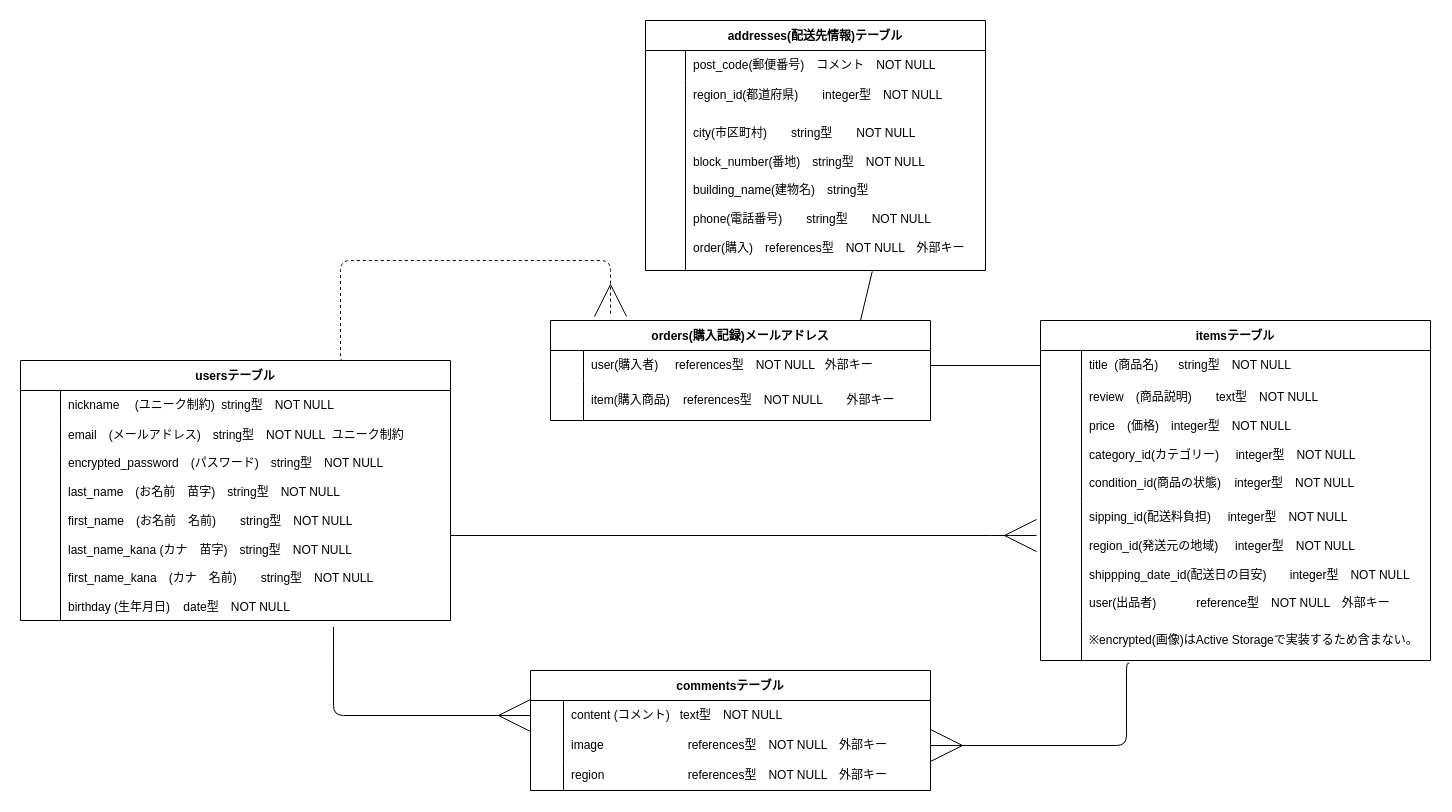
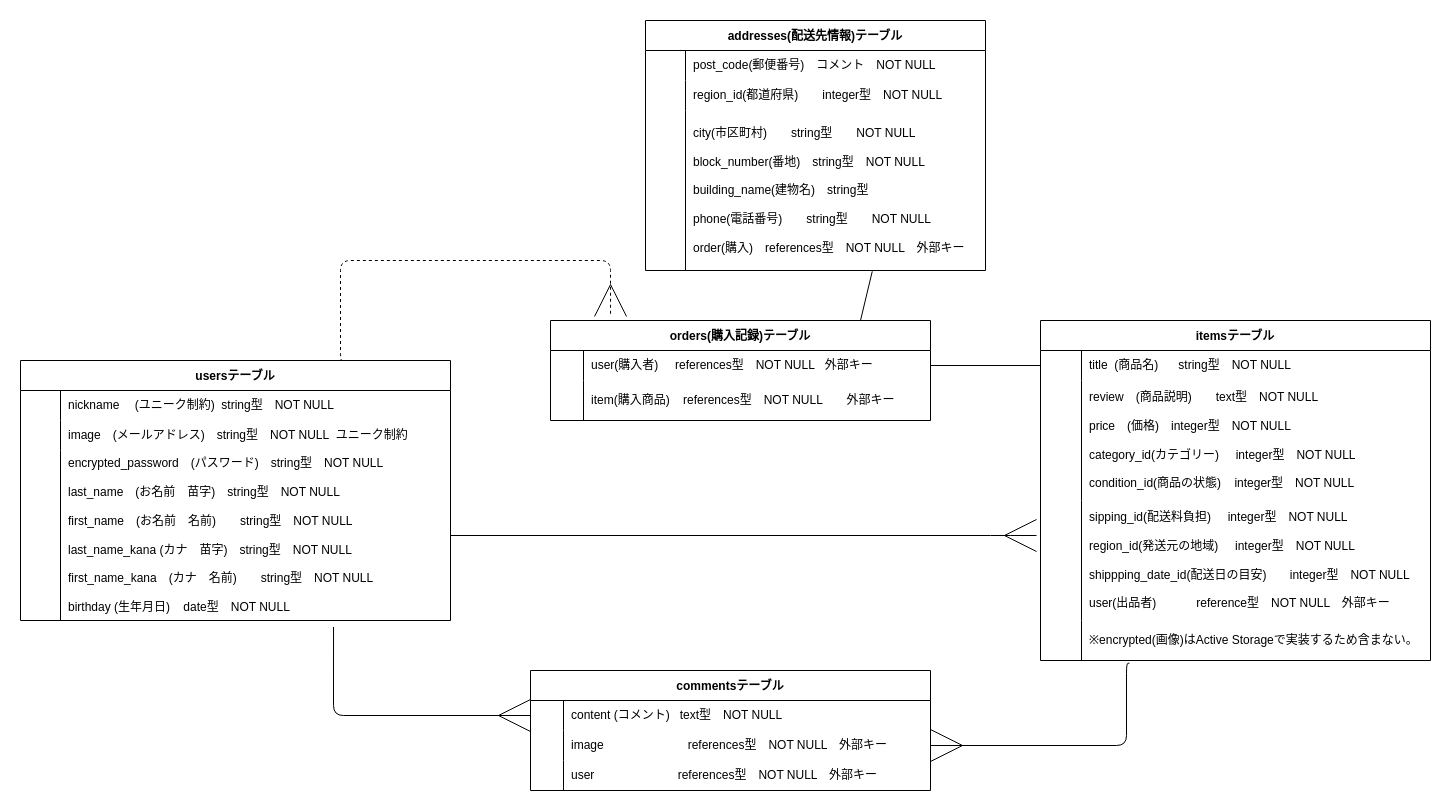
- <mxCell id="37" value="orders(購入記録)メールアドレス" style="shape=table;startSize=30;container=1;collapsible=0;childLayout=tableLayout;fixedRows=1;rowLines=0;fontStyle=1;" parent="1" vertex="1"><mxGeometry x="550" y="320" width="380" height="100" as="geometry" /></mxCell>
+ <mxCell id="37" value="orders(購入記録)テーブル" style="shape=table;startSize=30;container=1;collapsible=0;childLayout=tableLayout;fixedRows=1;rowLines=0;fontStyle=1;" parent="1" vertex="1"><mxGeometry x="550" y="320" width="380" height="100" as="geometry" /></mxCell>
- <mxCell id="9" value="email　(メールアドレス)　string型　NOT NULL&amp;nbsp; ユニーク制約" style="shape=partialRectangle;html=1;whiteSpace=wrap;connectable=0;fillColor=none;top=0;left=0;bottom=0;right=0;align=left;spacingLeft=6;overflow=hidden;" parent="7" vertex="1"><mxGeometry x="40" width="390" height="30" as="geometry"><mxRectangle width="390" height="30" as="alternateBounds" /></mxGeometry></mxCell>
+ <mxCell id="9" value="image　(メールアドレス)　string型　NOT NULL&amp;nbsp; ユニーク制約" style="shape=partialRectangle;html=1;whiteSpace=wrap;connectable=0;fillColor=none;top=0;left=0;bottom=0;right=0;align=left;spacingLeft=6;overflow=hidden;" parent="7" vertex="1"><mxGeometry x="40" width="390" height="30" as="geometry"><mxRectangle width="390" height="30" as="alternateBounds" /></mxGeometry></mxCell>
- <mxCell id="36" value="region&amp;nbsp; &amp;nbsp; &amp;nbsp; &amp;nbsp; &amp;nbsp; &amp;nbsp; &amp;nbsp; &amp;nbsp; &amp;nbsp; &amp;nbsp; &amp;nbsp; &amp;nbsp; &amp;nbsp;references型　NOT NULL　外部キー" style="shape=partialRectangle;html=1;whiteSpace=wrap;connectable=0;fillColor=none;top=0;left=0;bottom=0;right=0;align=left;spacingLeft=6;overflow=hidden;" parent="34" vertex="1"><mxGeometry x="33" width="367" height="30" as="geometry"><mxRectangle width="367" height="30" as="alternateBounds" /></mxGeometry></mxCell>
+ <mxCell id="36" value="user&amp;nbsp; &amp;nbsp; &amp;nbsp; &amp;nbsp; &amp;nbsp; &amp;nbsp; &amp;nbsp; &amp;nbsp; &amp;nbsp; &amp;nbsp; &amp;nbsp; &amp;nbsp; &amp;nbsp;references型　NOT NULL　外部キー" style="shape=partialRectangle;html=1;whiteSpace=wrap;connectable=0;fillColor=none;top=0;left=0;bottom=0;right=0;align=left;spacingLeft=6;overflow=hidden;" parent="34" vertex="1"><mxGeometry x="33" width="367" height="30" as="geometry"><mxRectangle width="367" height="30" as="alternateBounds" /></mxGeometry></mxCell>
